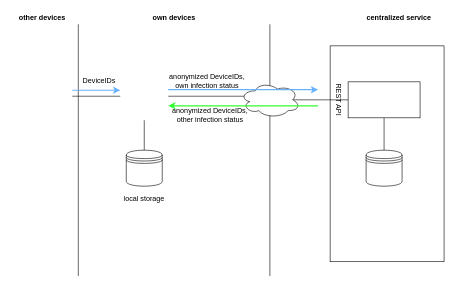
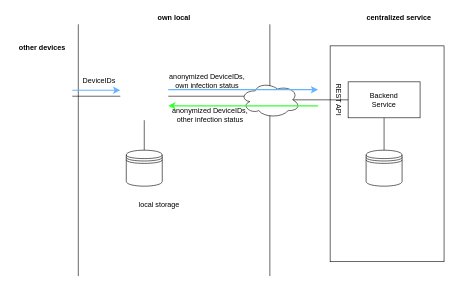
- <mxCell id="26" value="other devices" style="text;html=1;strokeColor=none;fillColor=none;align=center;verticalAlign=middle;whiteSpace=wrap;rounded=0;fontColor=#000000;fontStyle=1" vertex="1" parent="1"><mxGeometry x="30" y="20" width="80" height="20" as="geometry" /></mxCell>
+ <mxCell id="26" value="other devices" style="text;html=1;strokeColor=none;fillColor=none;align=center;verticalAlign=middle;whiteSpace=wrap;rounded=0;fontColor=#000000;fontStyle=1" vertex="1" parent="1"><mxGeometry x="30" y="70" width="80" height="20" as="geometry" /></mxCell>
- <mxCell id="27" value="own devices" style="text;html=1;strokeColor=none;fillColor=none;align=center;verticalAlign=middle;whiteSpace=wrap;rounded=0;fontColor=#000000;fontStyle=1" vertex="1" parent="1"><mxGeometry x="250" y="20" width="80" height="20" as="geometry" /></mxCell>
+ <mxCell id="27" value="own local" style="text;html=1;strokeColor=none;fillColor=none;align=center;verticalAlign=middle;whiteSpace=wrap;rounded=0;fontColor=#000000;fontStyle=1" vertex="1" parent="1"><mxGeometry x="250" y="20" width="80" height="20" as="geometry" /></mxCell>
+ <mxCell id="15" value="Backend Service" style="text;html=1;strokeColor=none;fillColor=none;align=center;verticalAlign=middle;whiteSpace=wrap;rounded=0;fontColor=#000000;" vertex="1" parent="1"><mxGeometry x="620" y="149" width="40" height="34" as="geometry" /></mxCell>
- <mxCell id="18" value="local storage" style="text;html=1;strokeColor=none;fillColor=none;align=center;verticalAlign=middle;whiteSpace=wrap;rounded=0;fontColor=#000000;" vertex="1" parent="1"><mxGeometry x="200" y="322" width="80" height="20" as="geometry" /></mxCell>
+ <mxCell id="18" value="local storage" style="text;html=1;strokeColor=none;fillColor=none;align=center;verticalAlign=middle;whiteSpace=wrap;rounded=0;fontColor=#000000;" vertex="1" parent="1"><mxGeometry x="225" y="332" width="80" height="20" as="geometry" /></mxCell>
